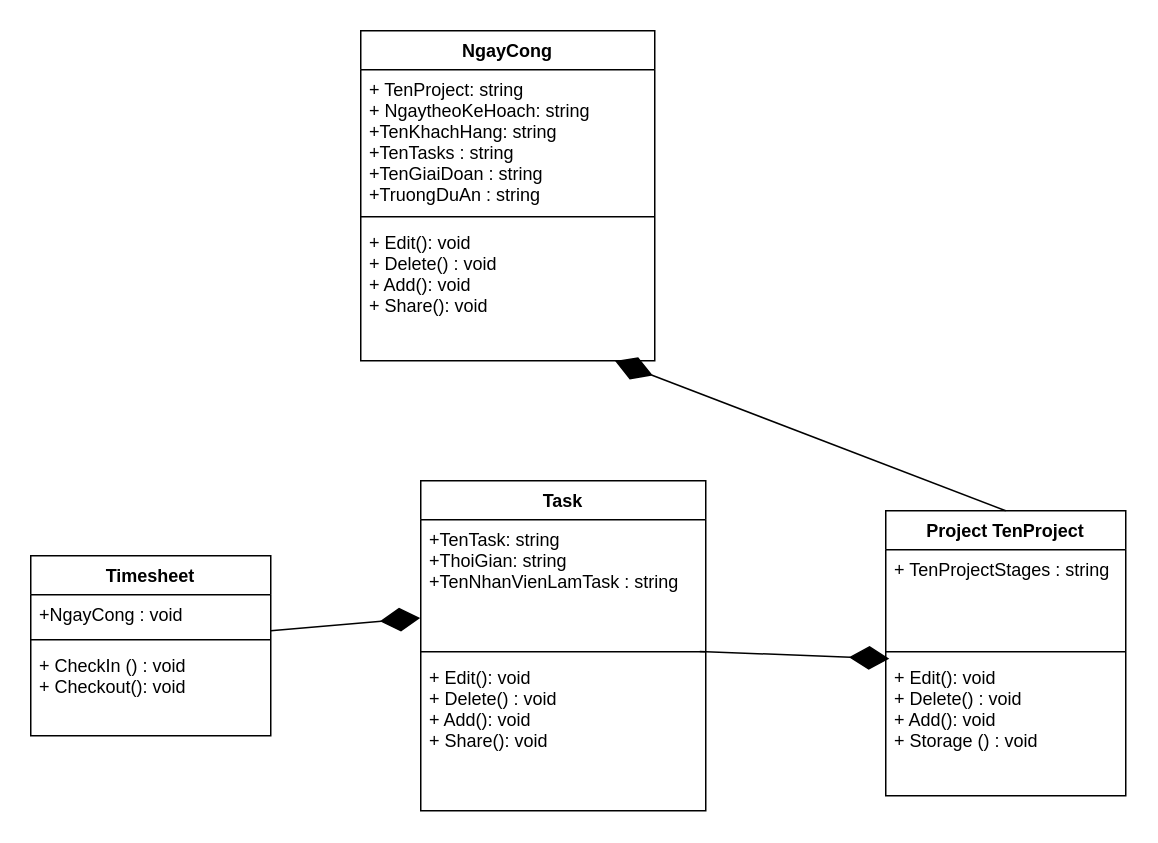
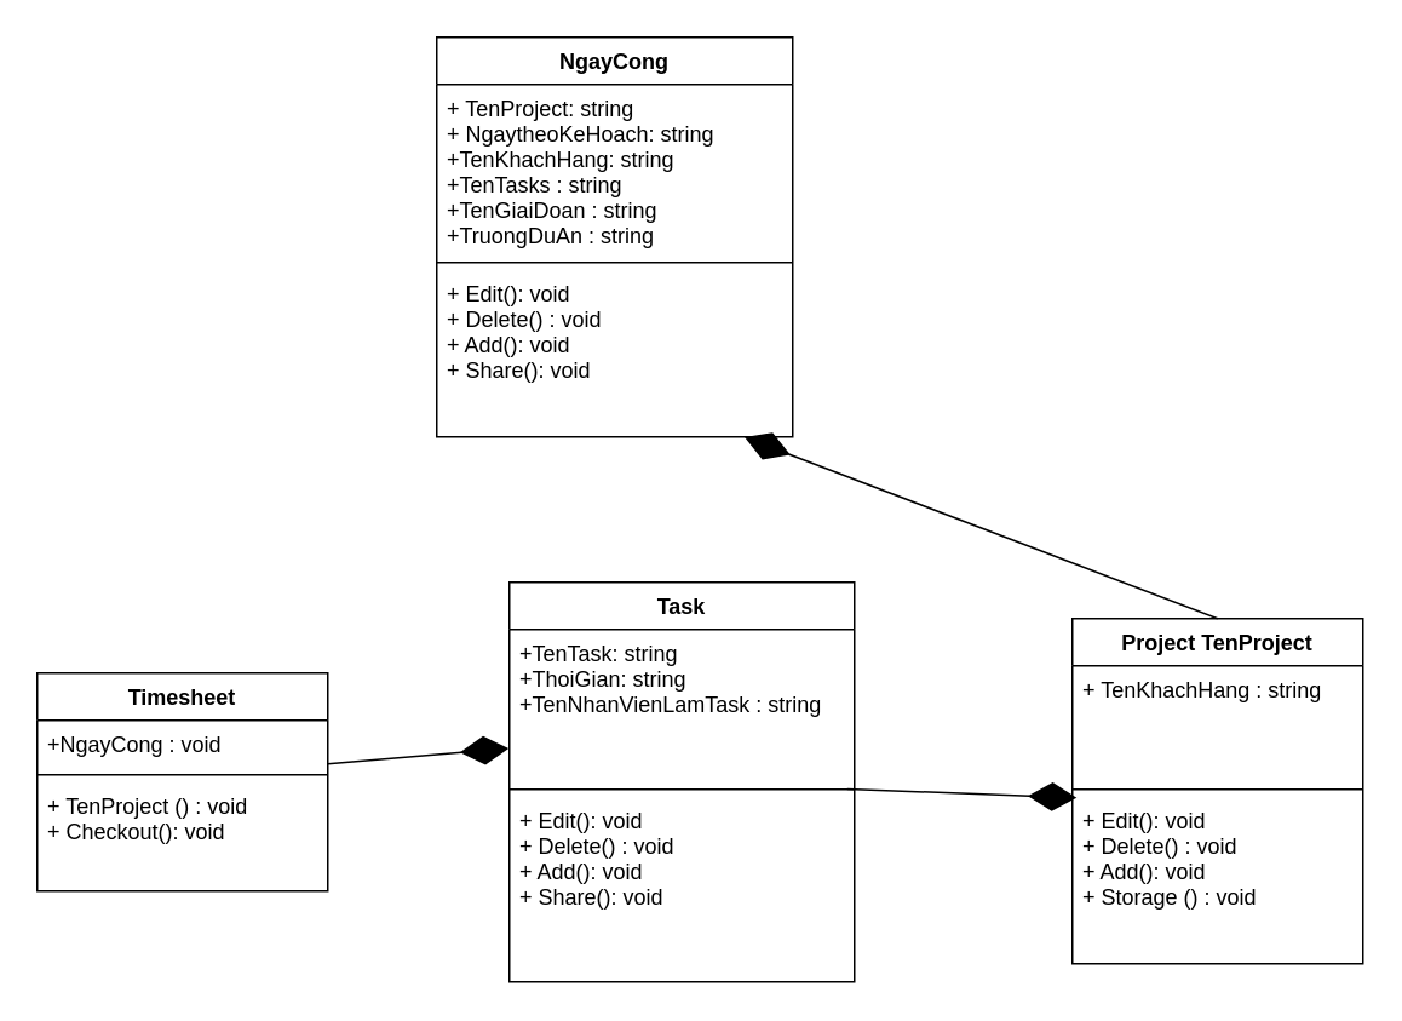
- <mxCell id="17" value="+ TenProjectStages : string" style="text;strokeColor=none;fillColor=none;align=left;verticalAlign=top;spacingLeft=4;spacingRight=4;overflow=hidden;rotatable=0;points=[[0,0.5],[1,0.5]];portConstraint=eastwest;" vertex="1" parent="16"><mxGeometry y="26" width="160" height="64" as="geometry" /></mxCell>
+ <mxCell id="17" value="+ TenKhachHang : string" style="text;strokeColor=none;fillColor=none;align=left;verticalAlign=top;spacingLeft=4;spacingRight=4;overflow=hidden;rotatable=0;points=[[0,0.5],[1,0.5]];portConstraint=eastwest;" vertex="1" parent="16"><mxGeometry y="26" width="160" height="64" as="geometry" /></mxCell>
- <mxCell id="13" value="+ CheckIn () : void&#10;+ Checkout(): void" style="text;strokeColor=none;fillColor=none;align=left;verticalAlign=top;spacingLeft=4;spacingRight=4;overflow=hidden;rotatable=0;points=[[0,0.5],[1,0.5]];portConstraint=eastwest;" vertex="1" parent="10"><mxGeometry y="60" width="160" height="60" as="geometry" /></mxCell>
+ <mxCell id="13" value="+ TenProject () : void&#10;+ Checkout(): void" style="text;strokeColor=none;fillColor=none;align=left;verticalAlign=top;spacingLeft=4;spacingRight=4;overflow=hidden;rotatable=0;points=[[0,0.5],[1,0.5]];portConstraint=eastwest;" vertex="1" parent="10"><mxGeometry y="60" width="160" height="60" as="geometry" /></mxCell>
